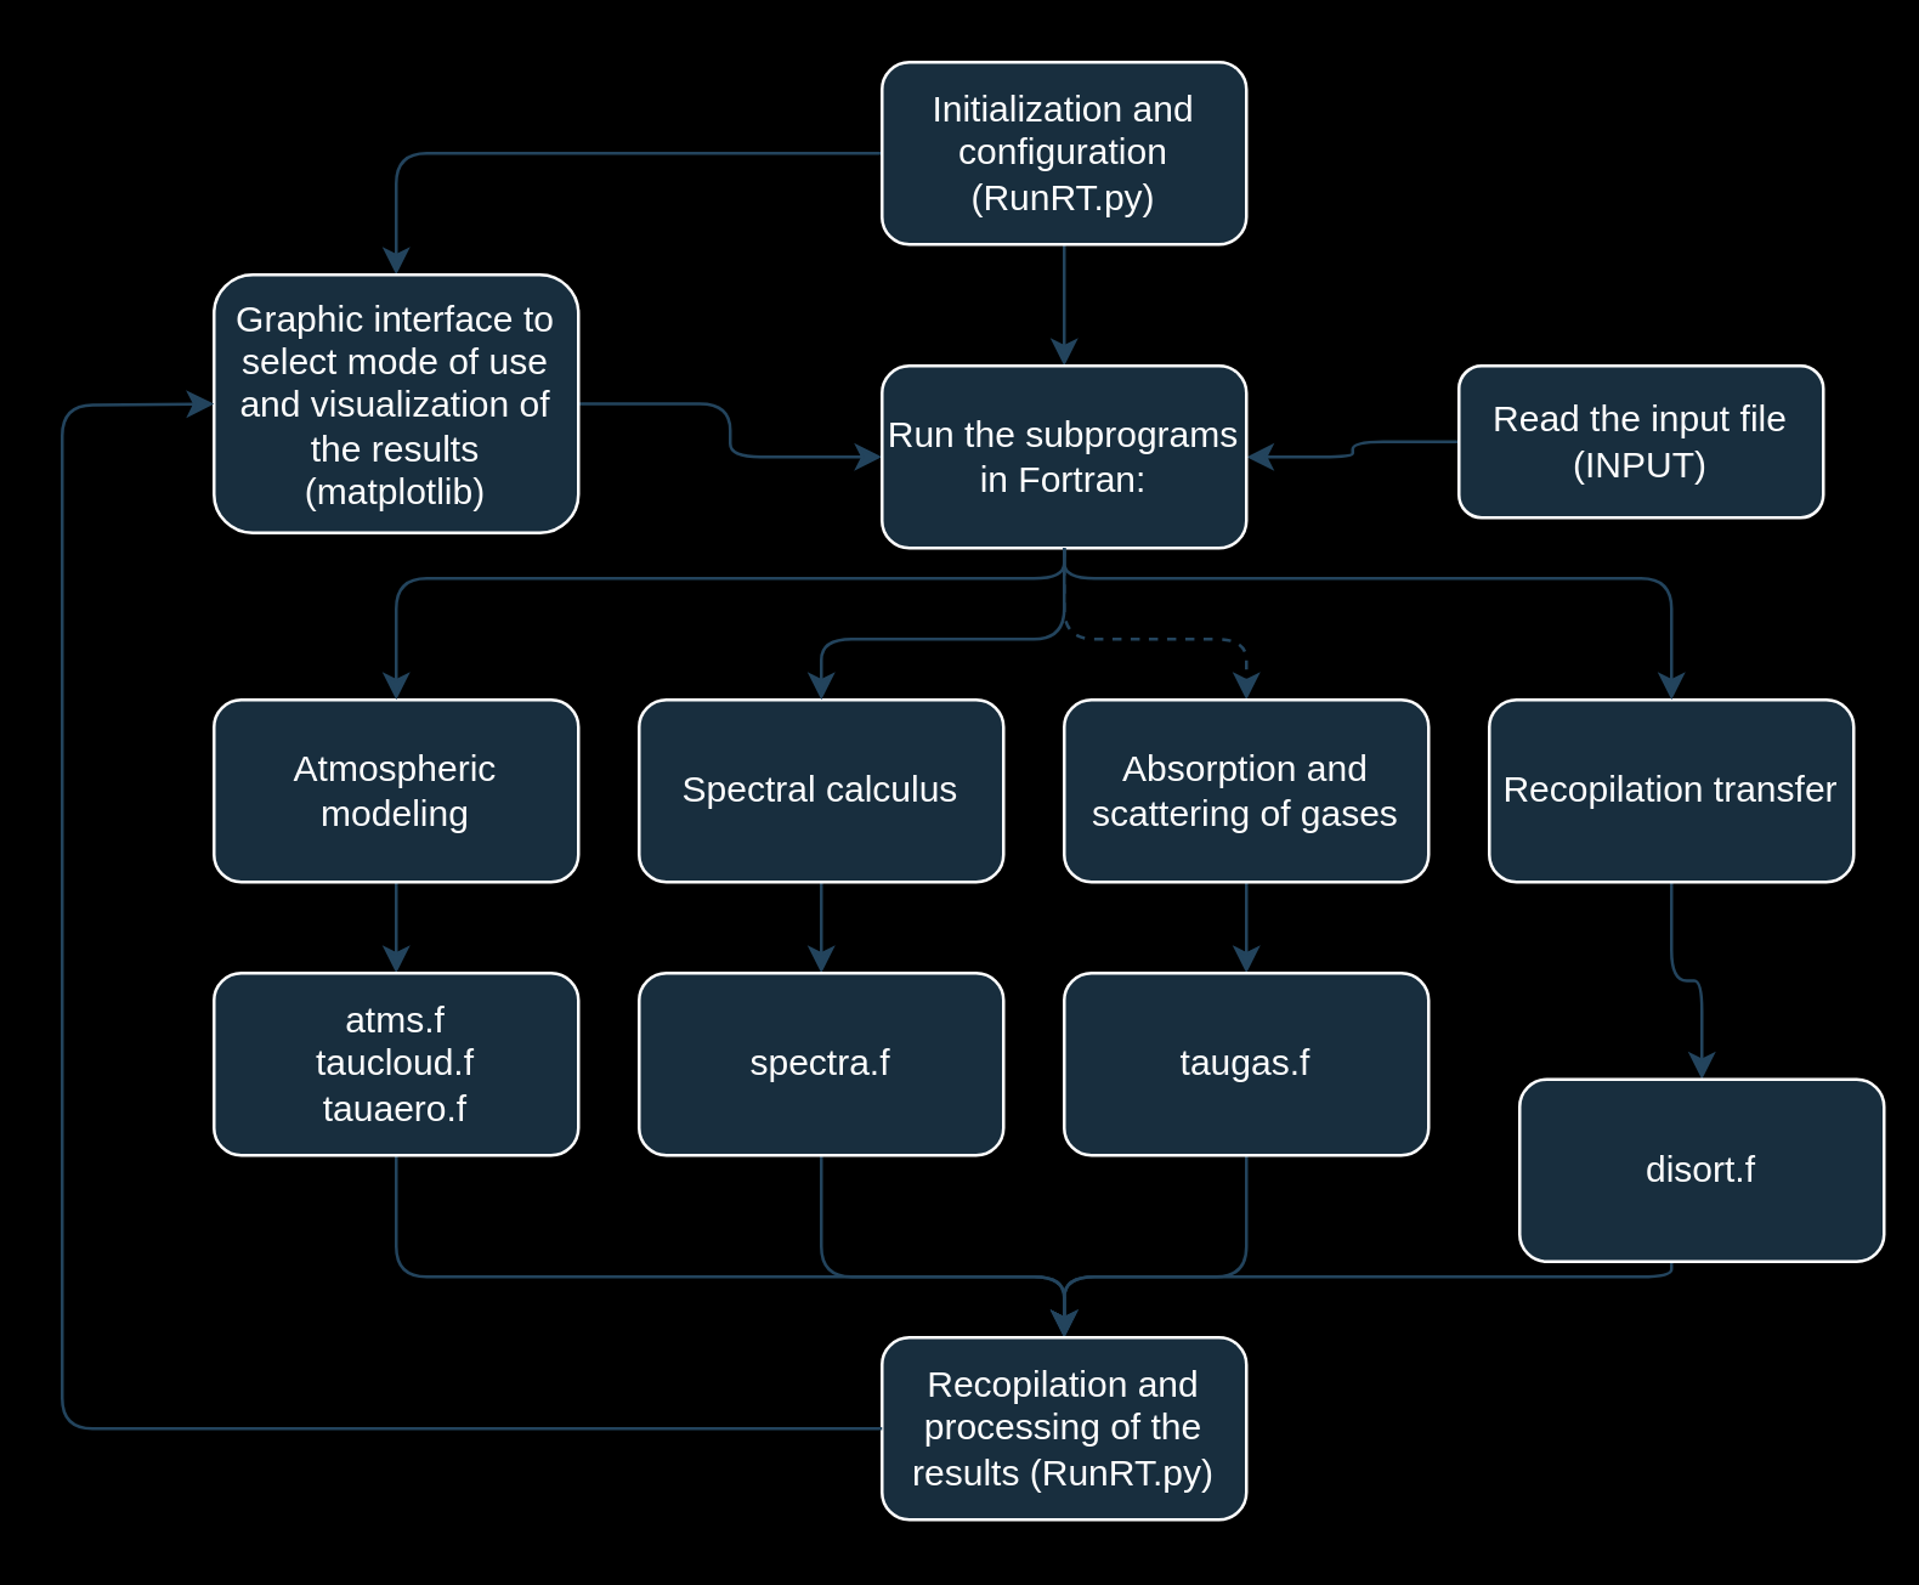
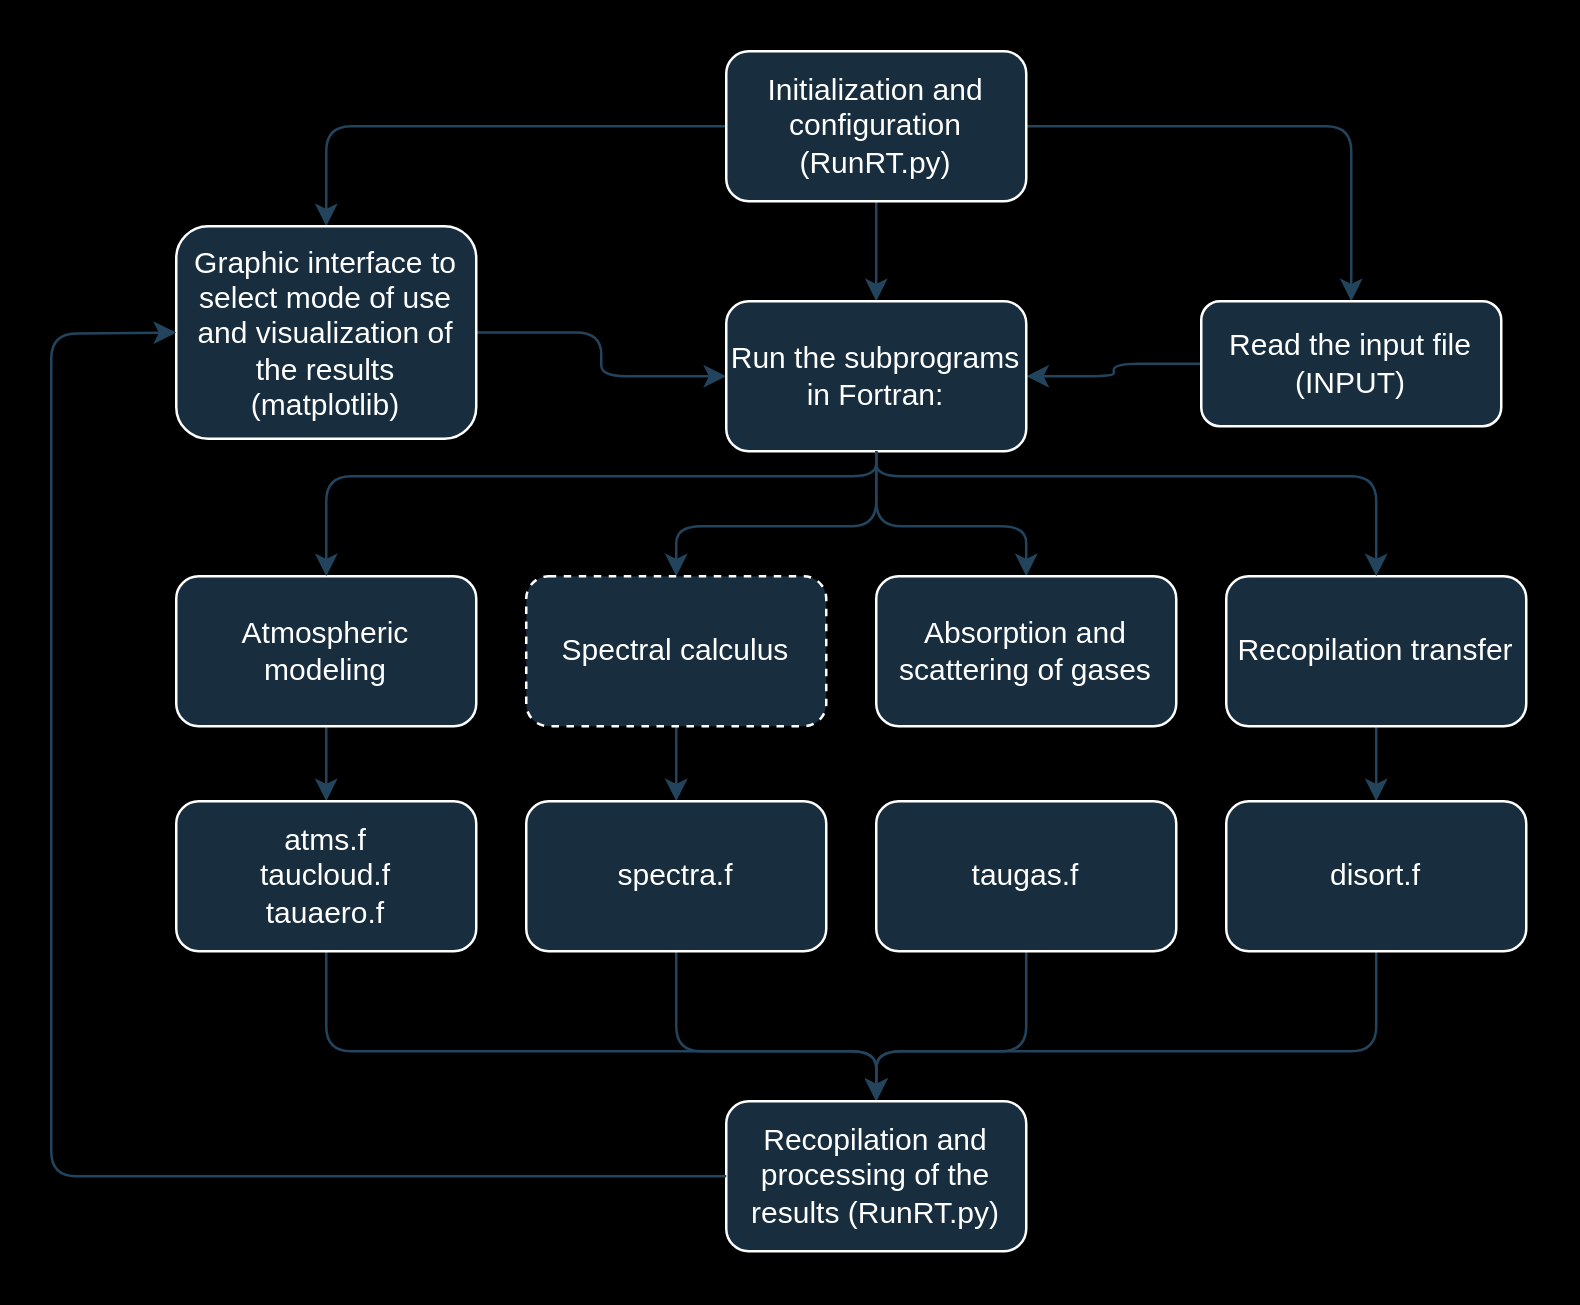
+ <mxCell id="2" value="" style="edgeStyle=orthogonalEdgeStyle;rounded=1;orthogonalLoop=1;jettySize=auto;html=1;labelBackgroundColor=none;strokeColor=#23445D;fontColor=default;" edge="1" parent="1" source="5" target="7"><mxGeometry relative="1" as="geometry" /></mxCell>
- <mxCell id="10" value="" style="edgeStyle=orthogonalEdgeStyle;rounded=1;orthogonalLoop=1;jettySize=auto;html=1;labelBackgroundColor=none;strokeColor=#23445D;fontColor=default;dashed=1;" edge="1" parent="1" source="11" target="17"><mxGeometry relative="1" as="geometry"><Array as="points"><mxPoint x="350" y="210" /><mxPoint x="410" y="210" /></Array></mxGeometry></mxCell>
+ <mxCell id="10" value="" style="edgeStyle=orthogonalEdgeStyle;rounded=1;orthogonalLoop=1;jettySize=auto;html=1;labelBackgroundColor=none;strokeColor=#23445D;fontColor=default;" edge="1" parent="1" source="11" target="17"><mxGeometry relative="1" as="geometry"><Array as="points"><mxPoint x="350" y="210" /><mxPoint x="410" y="210" /></Array></mxGeometry></mxCell>
- <mxCell id="15" value="Spectral calculus" style="rounded=1;whiteSpace=wrap;html=1;labelBackgroundColor=none;fillColor=#182E3E;strokeColor=#FFFFFF;fontColor=#FFFFFF;" vertex="1" parent="1"><mxGeometry x="210" y="230" width="120" height="60" as="geometry" /></mxCell>
+ <mxCell id="15" value="Spectral calculus" style="rounded=1;whiteSpace=wrap;html=1;labelBackgroundColor=none;fillColor=#182E3E;strokeColor=#FFFFFF;fontColor=#FFFFFF;dashed=1;" vertex="1" parent="1"><mxGeometry x="210" y="230" width="120" height="60" as="geometry" /></mxCell>
- <mxCell id="16" value="" style="edgeStyle=orthogonalEdgeStyle;rounded=1;orthogonalLoop=1;jettySize=auto;html=1;labelBackgroundColor=none;strokeColor=#23445D;fontColor=default;" edge="1" parent="1" source="17" target="28"><mxGeometry relative="1" as="geometry" /></mxCell>
- <mxCell id="30" value="disort.f" style="rounded=1;whiteSpace=wrap;html=1;labelBackgroundColor=none;fillColor=#182E3E;strokeColor=#FFFFFF;fontColor=#FFFFFF;" vertex="1" parent="1"><mxGeometry x="500" y="355" width="120" height="60" as="geometry" /></mxCell>
+ <mxCell id="30" value="disort.f" style="rounded=1;whiteSpace=wrap;html=1;labelBackgroundColor=none;fillColor=#182E3E;strokeColor=#FFFFFF;fontColor=#FFFFFF;" vertex="1" parent="1"><mxGeometry x="490" y="320" width="120" height="60" as="geometry" /></mxCell>
